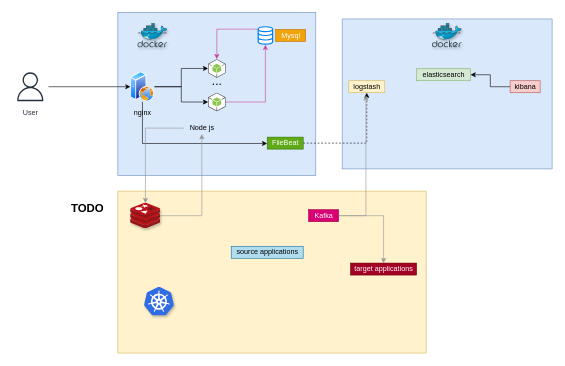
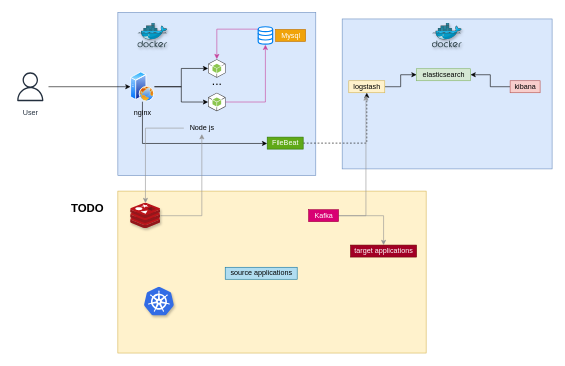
+ <mxCell id="17" style="edgeStyle=orthogonalEdgeStyle;rounded=0;orthogonalLoop=1;jettySize=auto;html=1;fontColor=#000000;" parent="1" source="18" target="21" edge="1"><mxGeometry relative="1" as="geometry" /></mxCell>
- <mxCell id="31" value="&lt;span&gt;source applications&lt;/span&gt;" style="text;html=1;align=center;verticalAlign=middle;resizable=0;points=[];autosize=1;fillColor=#b1ddf0;strokeColor=#10739e;" parent="1" vertex="1"><mxGeometry x="385" y="410" width="120" height="20" as="geometry" /></mxCell>
+ <mxCell id="31" value="&lt;span&gt;source applications&lt;/span&gt;" style="text;html=1;align=center;verticalAlign=middle;resizable=0;points=[];autosize=1;fillColor=#b1ddf0;strokeColor=#10739e;" parent="1" vertex="1"><mxGeometry x="375" y="445" width="120" height="20" as="geometry" /></mxCell>
- <mxCell id="30" value="&lt;span&gt;target applications&lt;/span&gt;" style="text;html=1;align=center;verticalAlign=middle;resizable=0;points=[];autosize=1;fillColor=#a20025;strokeColor=#6F0000;fontColor=#ffffff;" parent="1" vertex="1"><mxGeometry x="584" y="438" width="110" height="20" as="geometry" /></mxCell>
+ <mxCell id="30" value="&lt;span&gt;target applications&lt;/span&gt;" style="text;html=1;align=center;verticalAlign=middle;resizable=0;points=[];autosize=1;fillColor=#a20025;strokeColor=#6F0000;fontColor=#ffffff;" parent="1" vertex="1"><mxGeometry x="584" y="408" width="110" height="20" as="geometry" /></mxCell>
